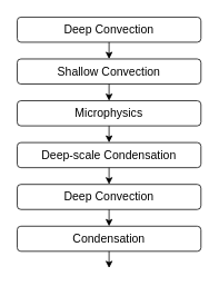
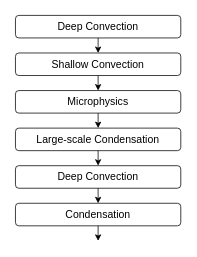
- <mxCell id="11" value="&lt;font style=&quot;font-size: 14px;&quot;&gt;Deep-scale Condensation&lt;/font&gt;" style="rounded=1;whiteSpace=wrap;html=1;" vertex="1" parent="1"><mxGeometry x="20" y="170" width="220" height="30" as="geometry" /></mxCell>
+ <mxCell id="11" value="&lt;font style=&quot;font-size: 14px;&quot;&gt;Large-scale Condensation&lt;/font&gt;" style="rounded=1;whiteSpace=wrap;html=1;" vertex="1" parent="1"><mxGeometry x="20" y="170" width="220" height="30" as="geometry" /></mxCell>
